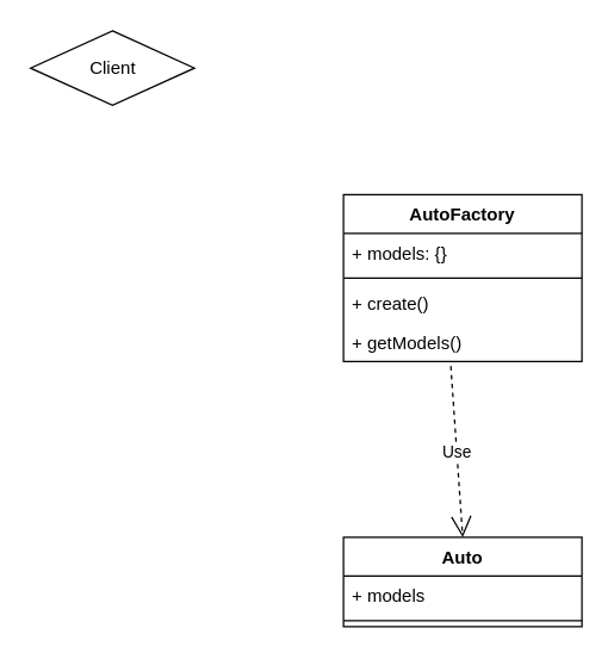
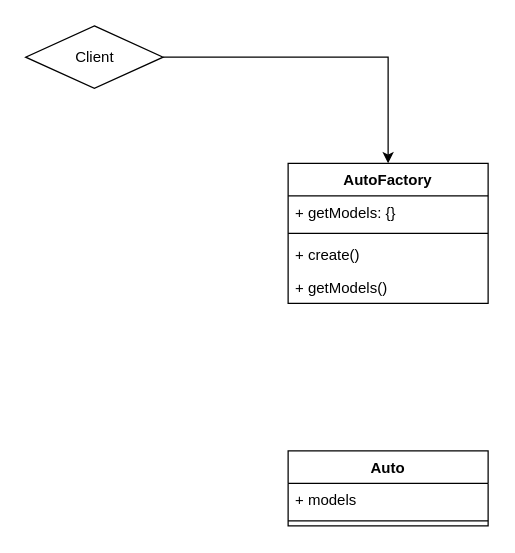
+ <mxCell id="10" style="edgeStyle=orthogonalEdgeStyle;rounded=0;orthogonalLoop=1;jettySize=auto;html=1;exitX=1;exitY=0.5;exitDx=0;exitDy=0;entryX=0.5;entryY=0;entryDx=0;entryDy=0;" edge="1" parent="1" source="11" target="2"><mxGeometry relative="1" as="geometry" /></mxCell>
- <mxCell id="3" value="+ models: {}" style="text;strokeColor=none;fillColor=none;align=left;verticalAlign=top;spacingLeft=4;spacingRight=4;overflow=hidden;rotatable=0;points=[[0,0.5],[1,0.5]];portConstraint=eastwest;" vertex="1" parent="2"><mxGeometry y="26" width="160" height="26" as="geometry" /></mxCell>
+ <mxCell id="3" value="+ getModels: {}" style="text;strokeColor=none;fillColor=none;align=left;verticalAlign=top;spacingLeft=4;spacingRight=4;overflow=hidden;rotatable=0;points=[[0,0.5],[1,0.5]];portConstraint=eastwest;" vertex="1" parent="2"><mxGeometry y="26" width="160" height="26" as="geometry" /></mxCell>
- <mxCell id="12" value="Use" style="endArrow=open;endSize=12;dashed=1;html=1;exitX=0.45;exitY=1.115;exitDx=0;exitDy=0;exitPerimeter=0;entryX=0.5;entryY=0;entryDx=0;entryDy=0;" edge="1" parent="1" source="6" target="7"><mxGeometry width="160" relative="1" as="geometry"><mxPoint x="230" y="160" as="sourcePoint" /><mxPoint x="390" y="160" as="targetPoint" /></mxGeometry></mxCell>
